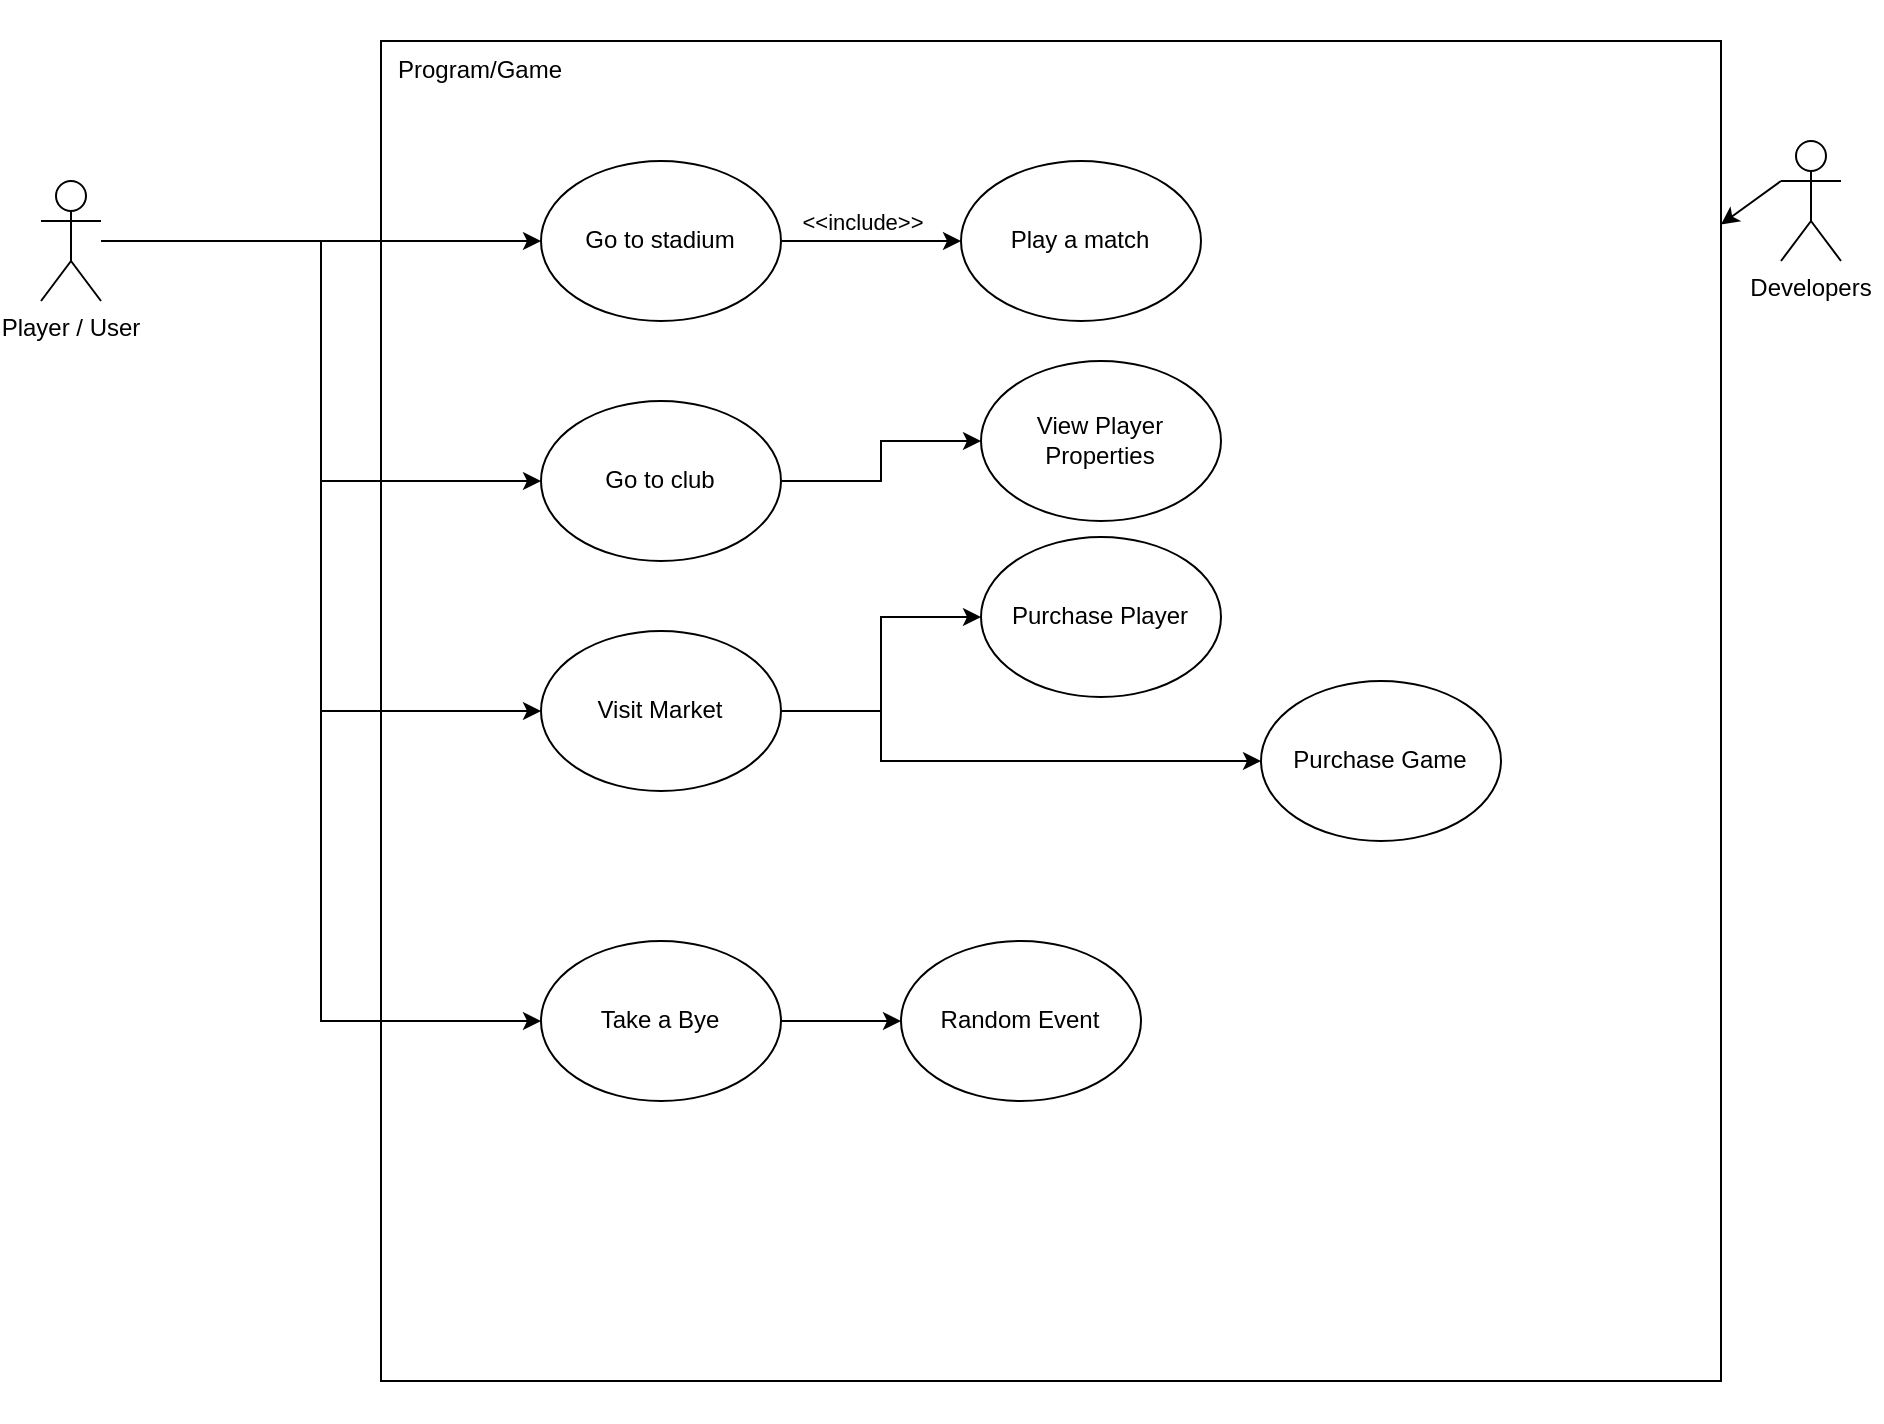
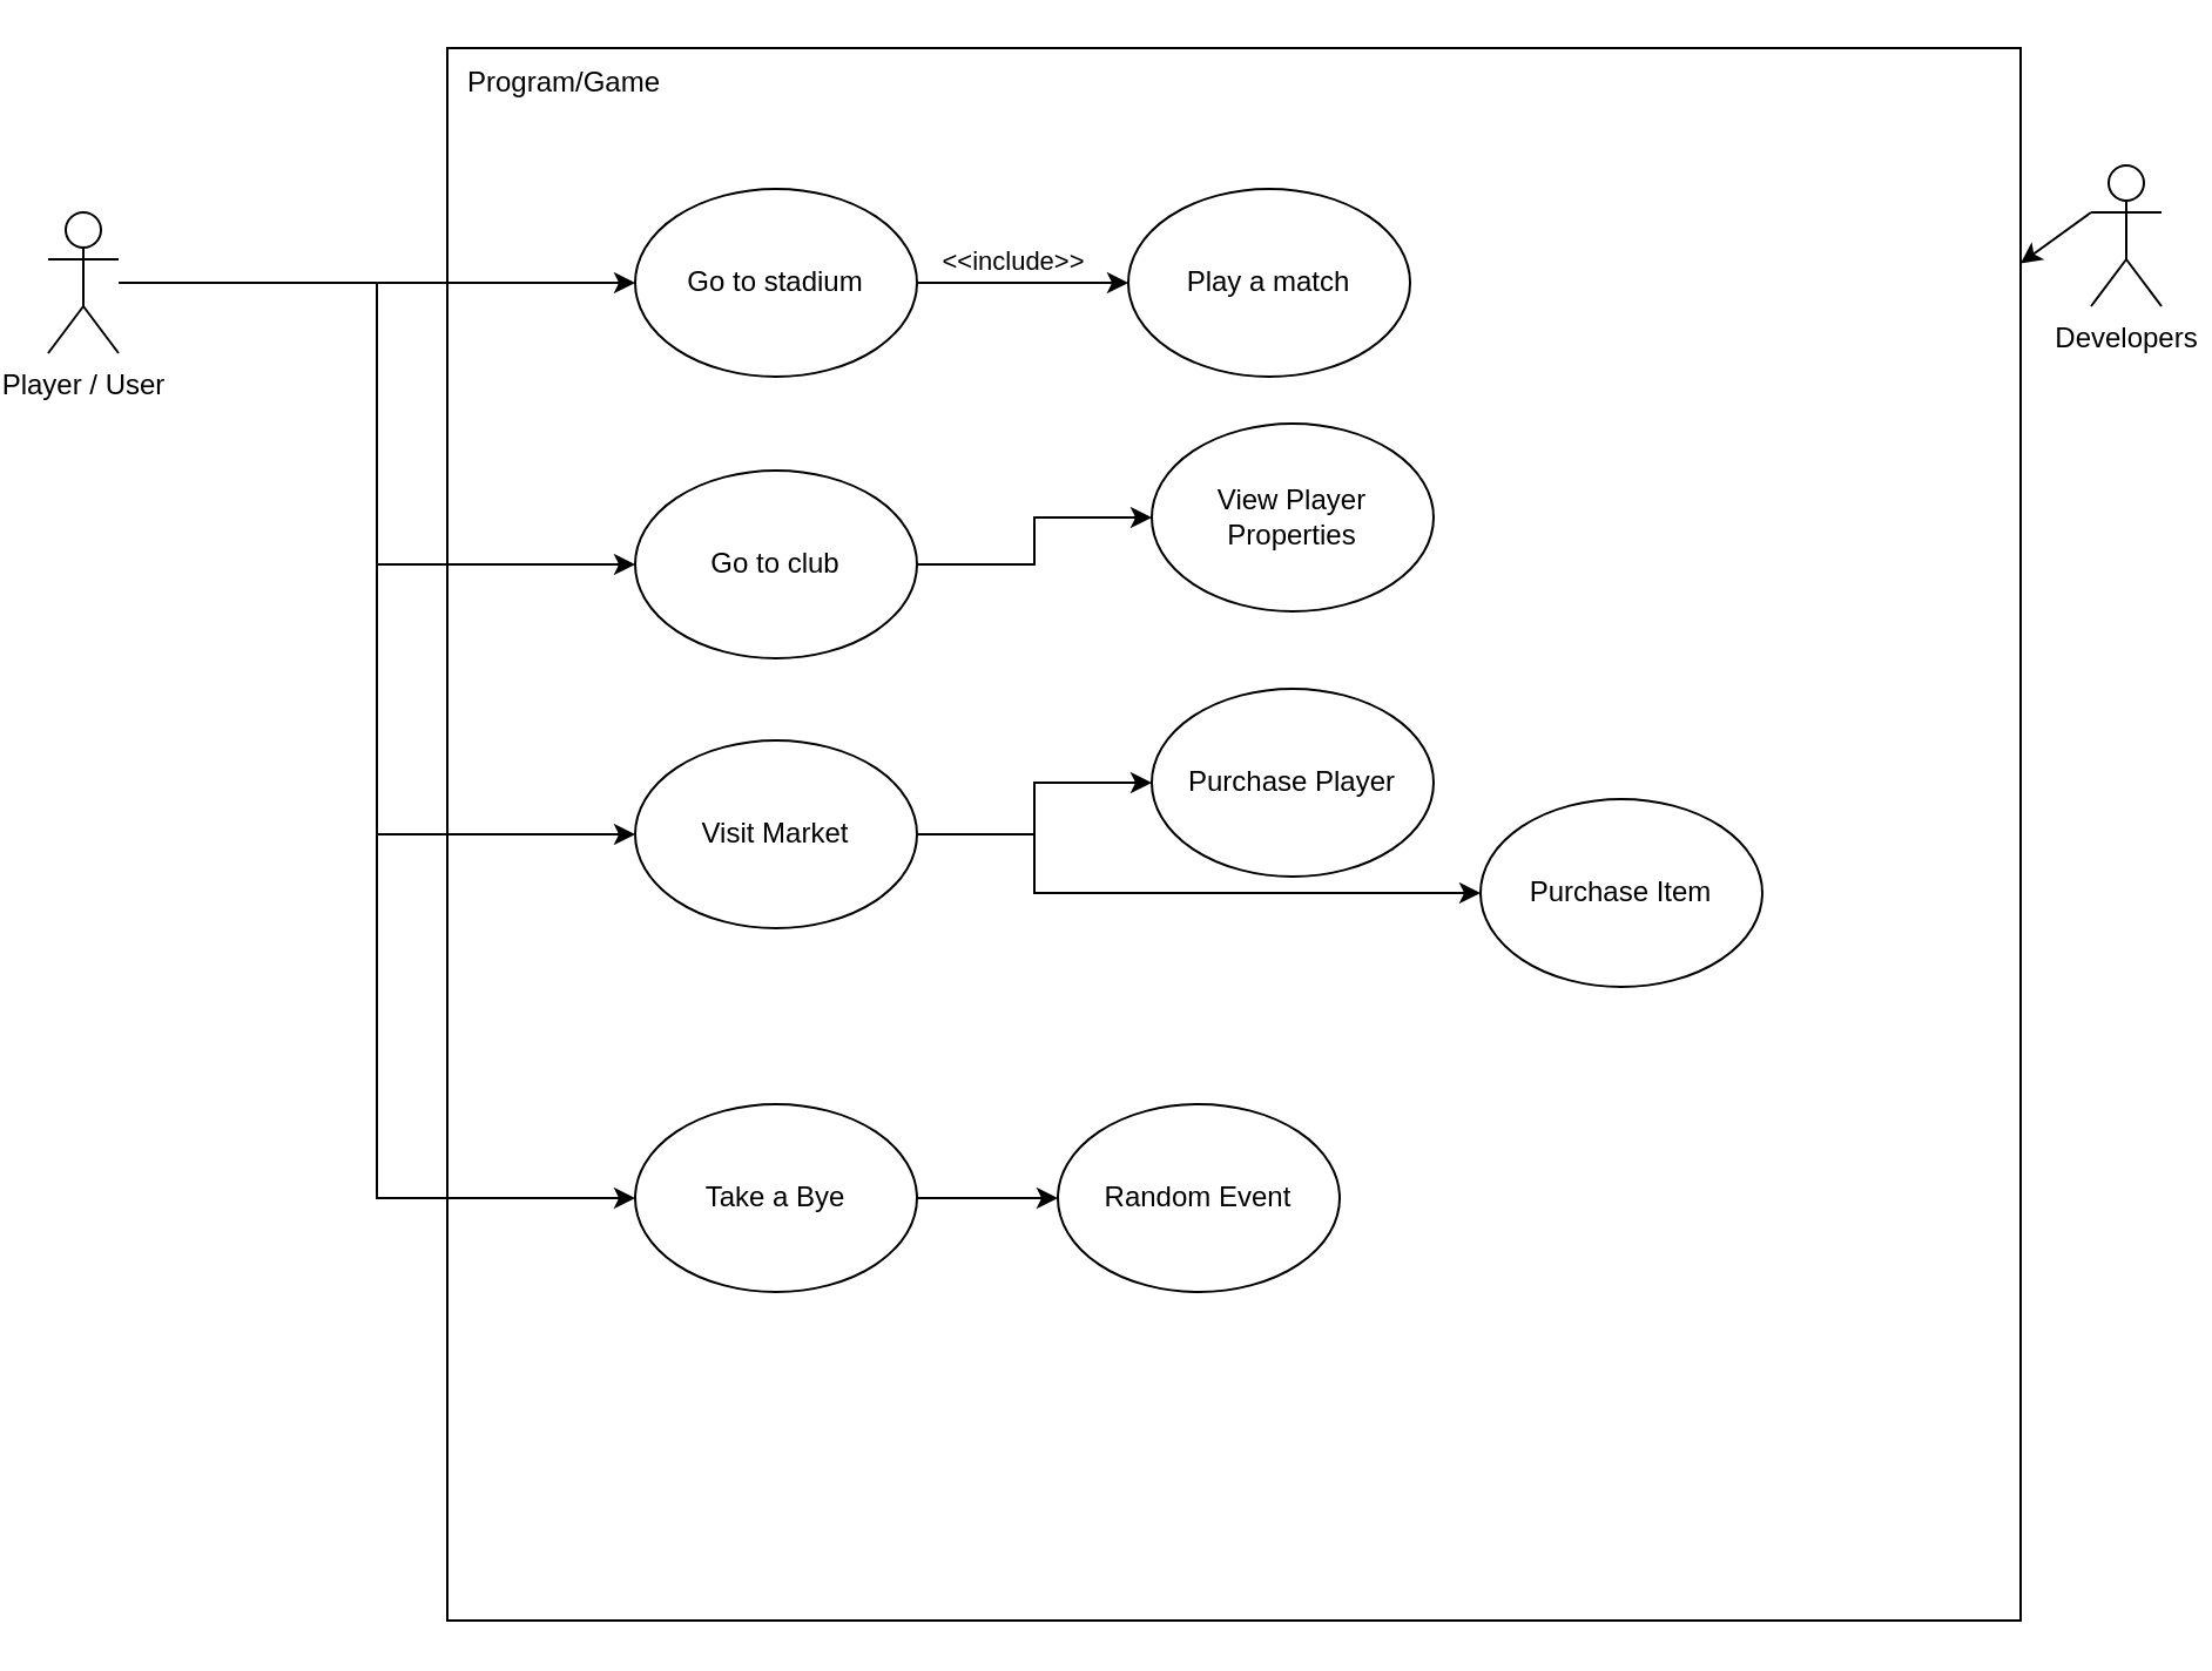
- <mxCell id="23" value="Purchase Player" style="ellipse;whiteSpace=wrap;html=1;" vertex="1" parent="1"><mxGeometry x="490" y="268" width="120" height="80" as="geometry" /></mxCell>
+ <mxCell id="23" value="Purchase Player" style="ellipse;whiteSpace=wrap;html=1;" vertex="1" parent="1"><mxGeometry x="490" y="293" width="120" height="80" as="geometry" /></mxCell>
- <mxCell id="24" value="Purchase Game" style="ellipse;whiteSpace=wrap;html=1;" vertex="1" parent="1"><mxGeometry x="630" y="340" width="120" height="80" as="geometry" /></mxCell>
+ <mxCell id="24" value="Purchase Item" style="ellipse;whiteSpace=wrap;html=1;" vertex="1" parent="1"><mxGeometry x="630" y="340" width="120" height="80" as="geometry" /></mxCell>
